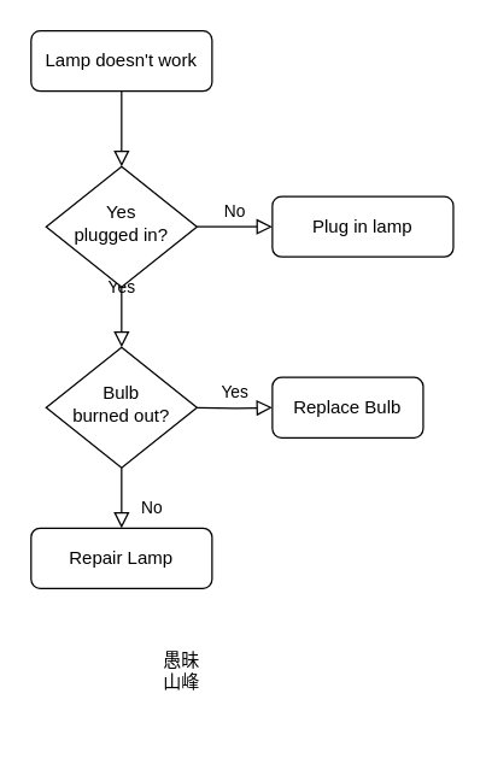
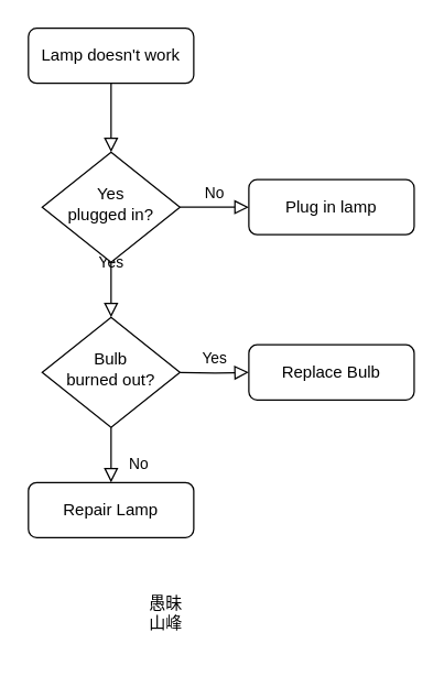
- <mxCell id="12" value="Replace Bulb" style="rounded=1;whiteSpace=wrap;html=1;fontSize=12;glass=0;strokeWidth=1;shadow=0;" parent="1" vertex="1"><mxGeometry x="180" y="250" width="100" height="40" as="geometry" /></mxCell>
+ <mxCell id="12" value="Replace Bulb" style="rounded=1;whiteSpace=wrap;html=1;fontSize=12;glass=0;strokeWidth=1;shadow=0;" parent="1" vertex="1"><mxGeometry x="180" y="250" width="120" height="40" as="geometry" /></mxCell>
